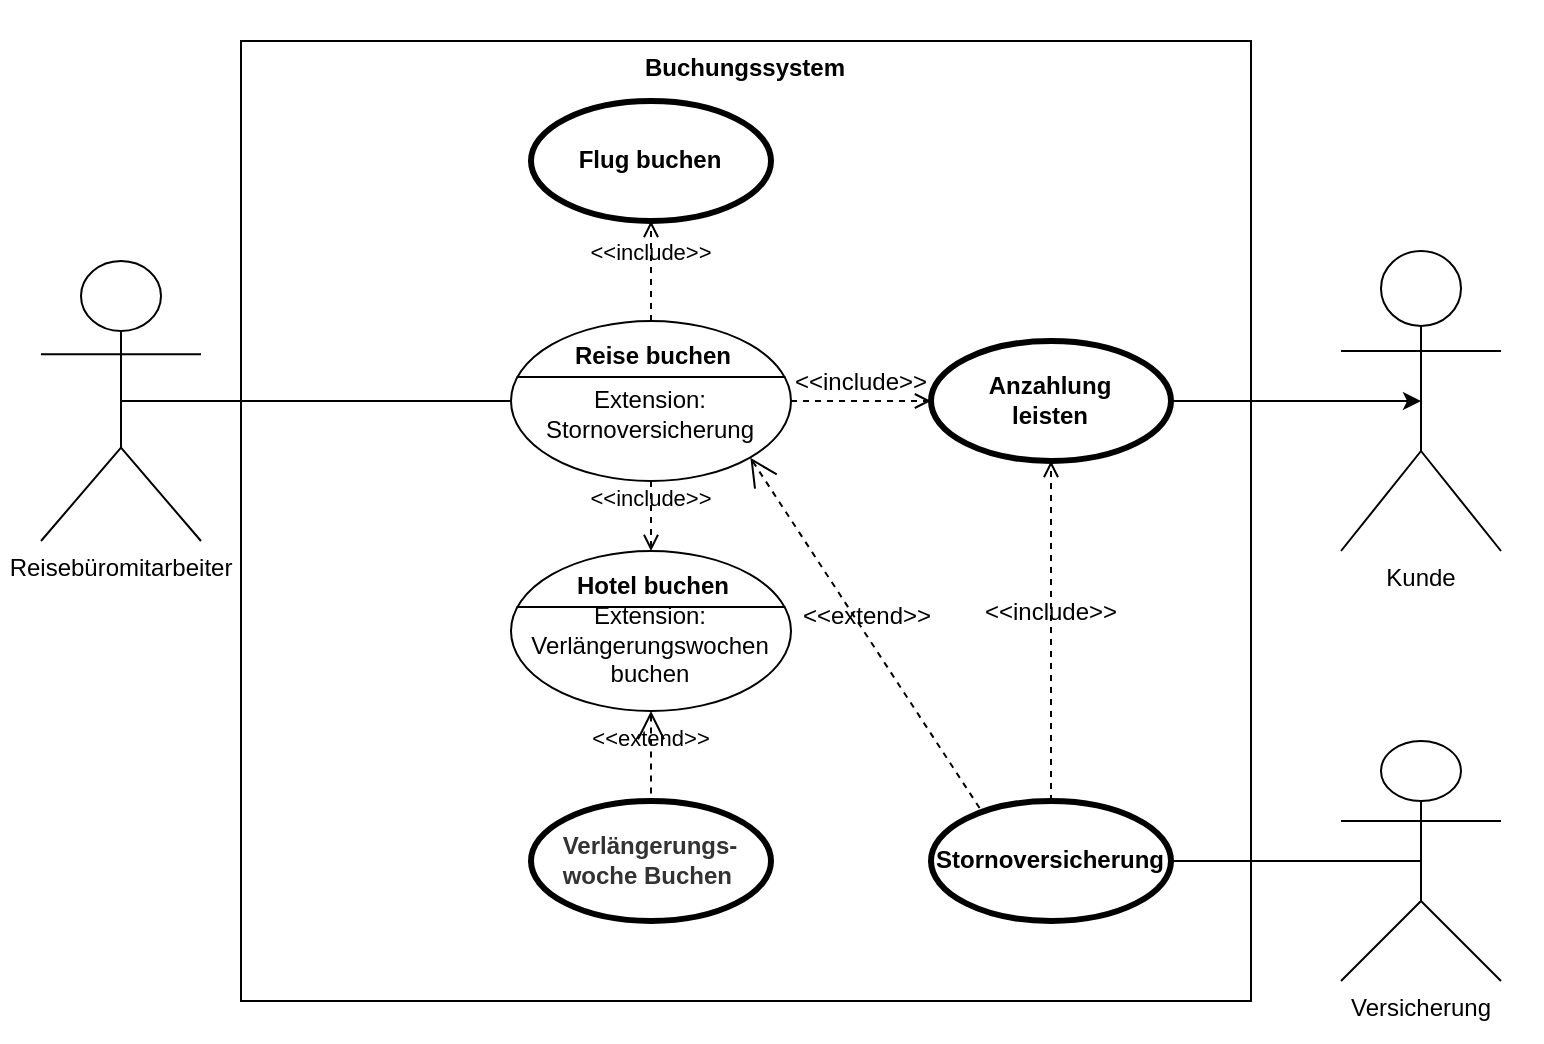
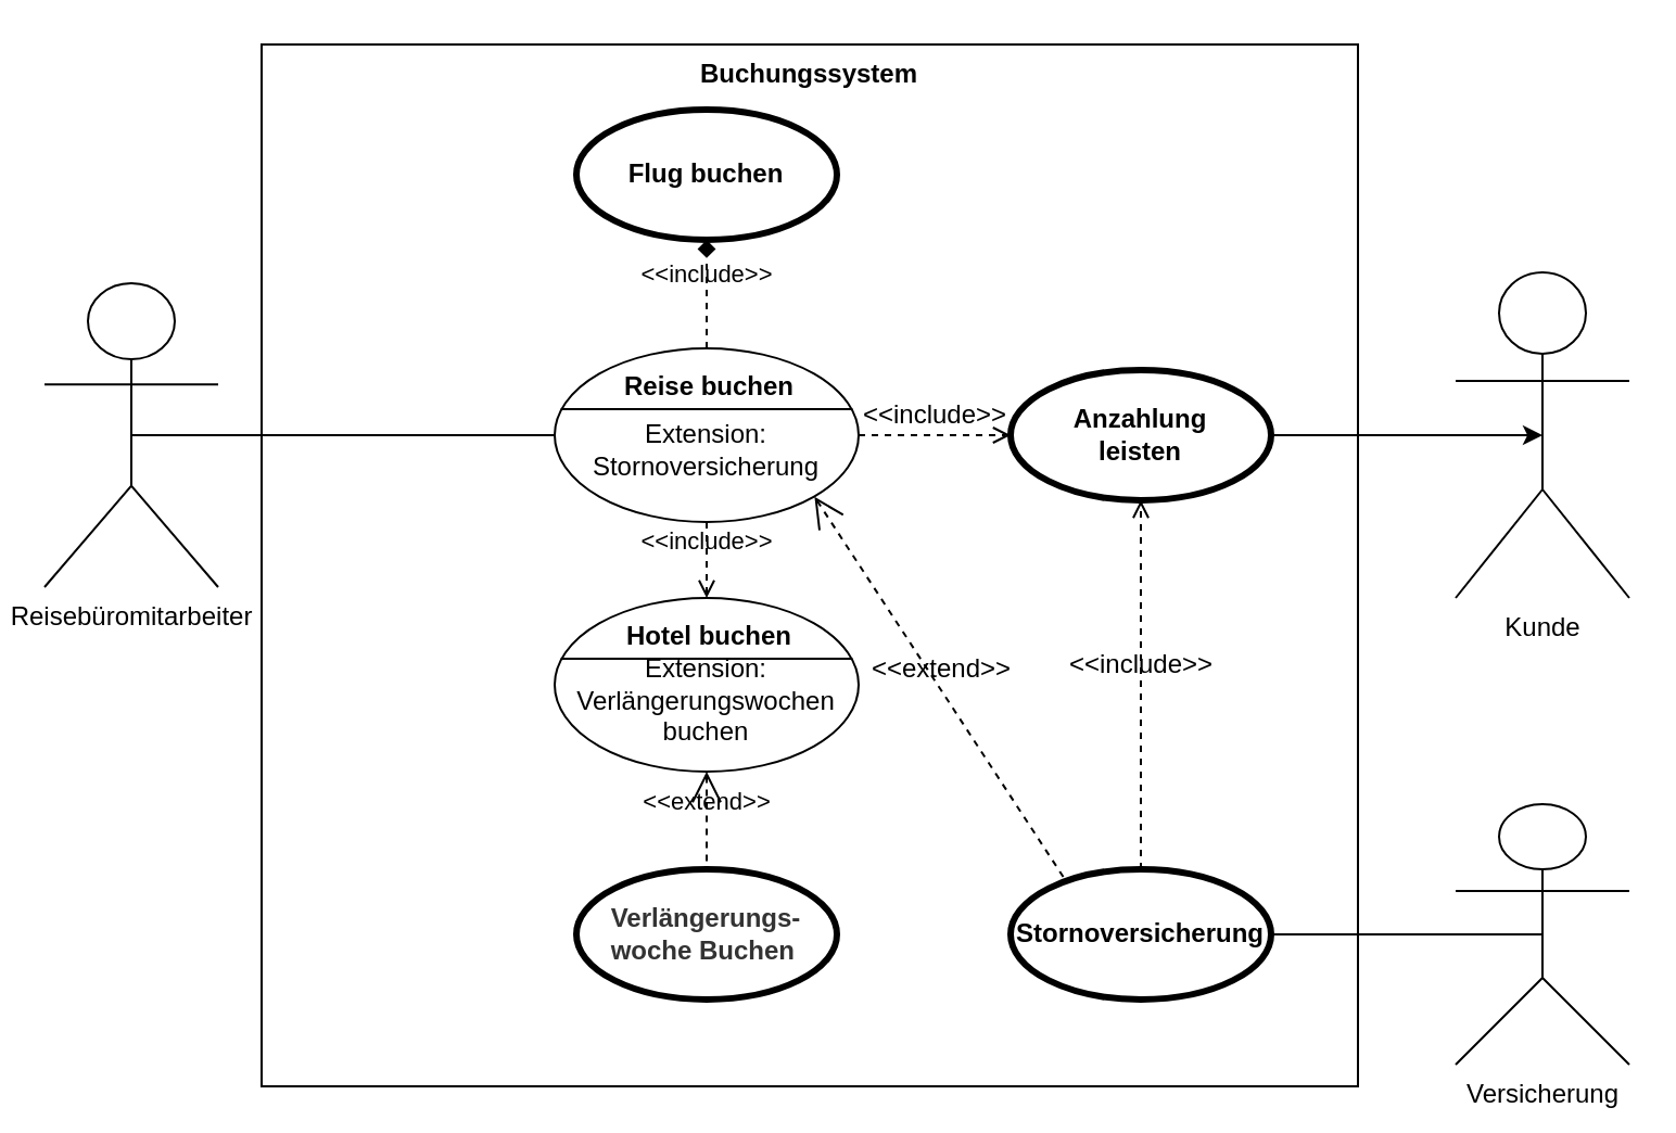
- <mxCell id="5" value="&amp;lt;&amp;lt;include&amp;gt;&amp;gt;" style="edgeStyle=none;html=1;endArrow=open;verticalAlign=bottom;dashed=1;labelBackgroundColor=none;rounded=0;entryX=0.5;entryY=1;entryDx=0;entryDy=0;exitX=0.5;exitY=0;exitDx=0;exitDy=0;exitPerimeter=0;" edge="1" parent="1" source="19" target="4"><mxGeometry width="160" relative="1" as="geometry"><mxPoint x="325" y="170" as="sourcePoint" /><mxPoint x="425" y="250" as="targetPoint" /></mxGeometry></mxCell>
+ <mxCell id="5" value="&amp;lt;&amp;lt;include&amp;gt;&amp;gt;" style="edgeStyle=none;html=1;endArrow=diamond;verticalAlign=bottom;dashed=1;labelBackgroundColor=none;rounded=0;entryX=0.5;entryY=1;entryDx=0;entryDy=0;exitX=0.5;exitY=0;exitDx=0;exitDy=0;exitPerimeter=0;" edge="1" parent="1" source="19" target="4"><mxGeometry width="160" relative="1" as="geometry"><mxPoint x="325" y="170" as="sourcePoint" /><mxPoint x="425" y="250" as="targetPoint" /></mxGeometry></mxCell>
